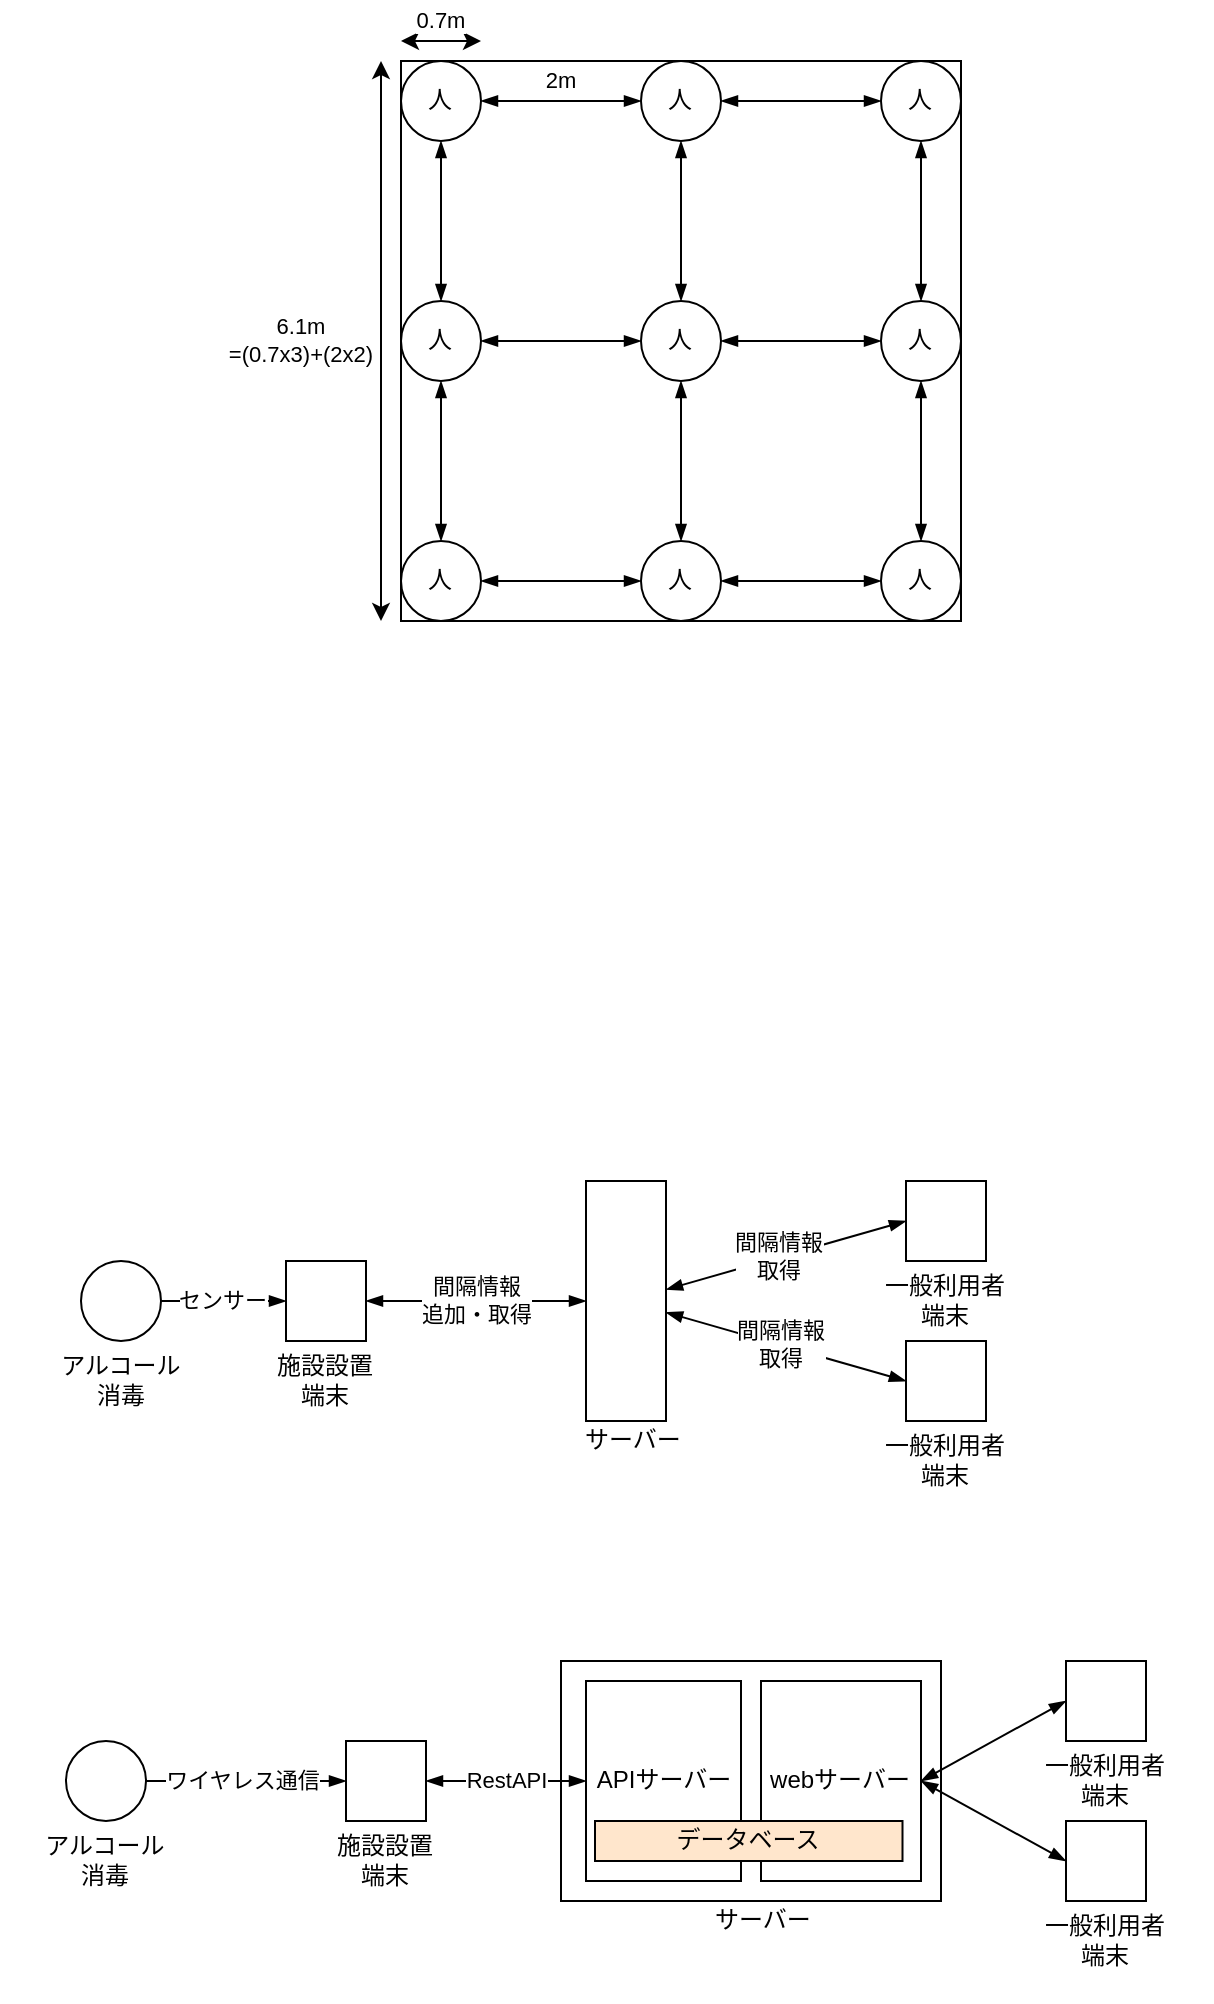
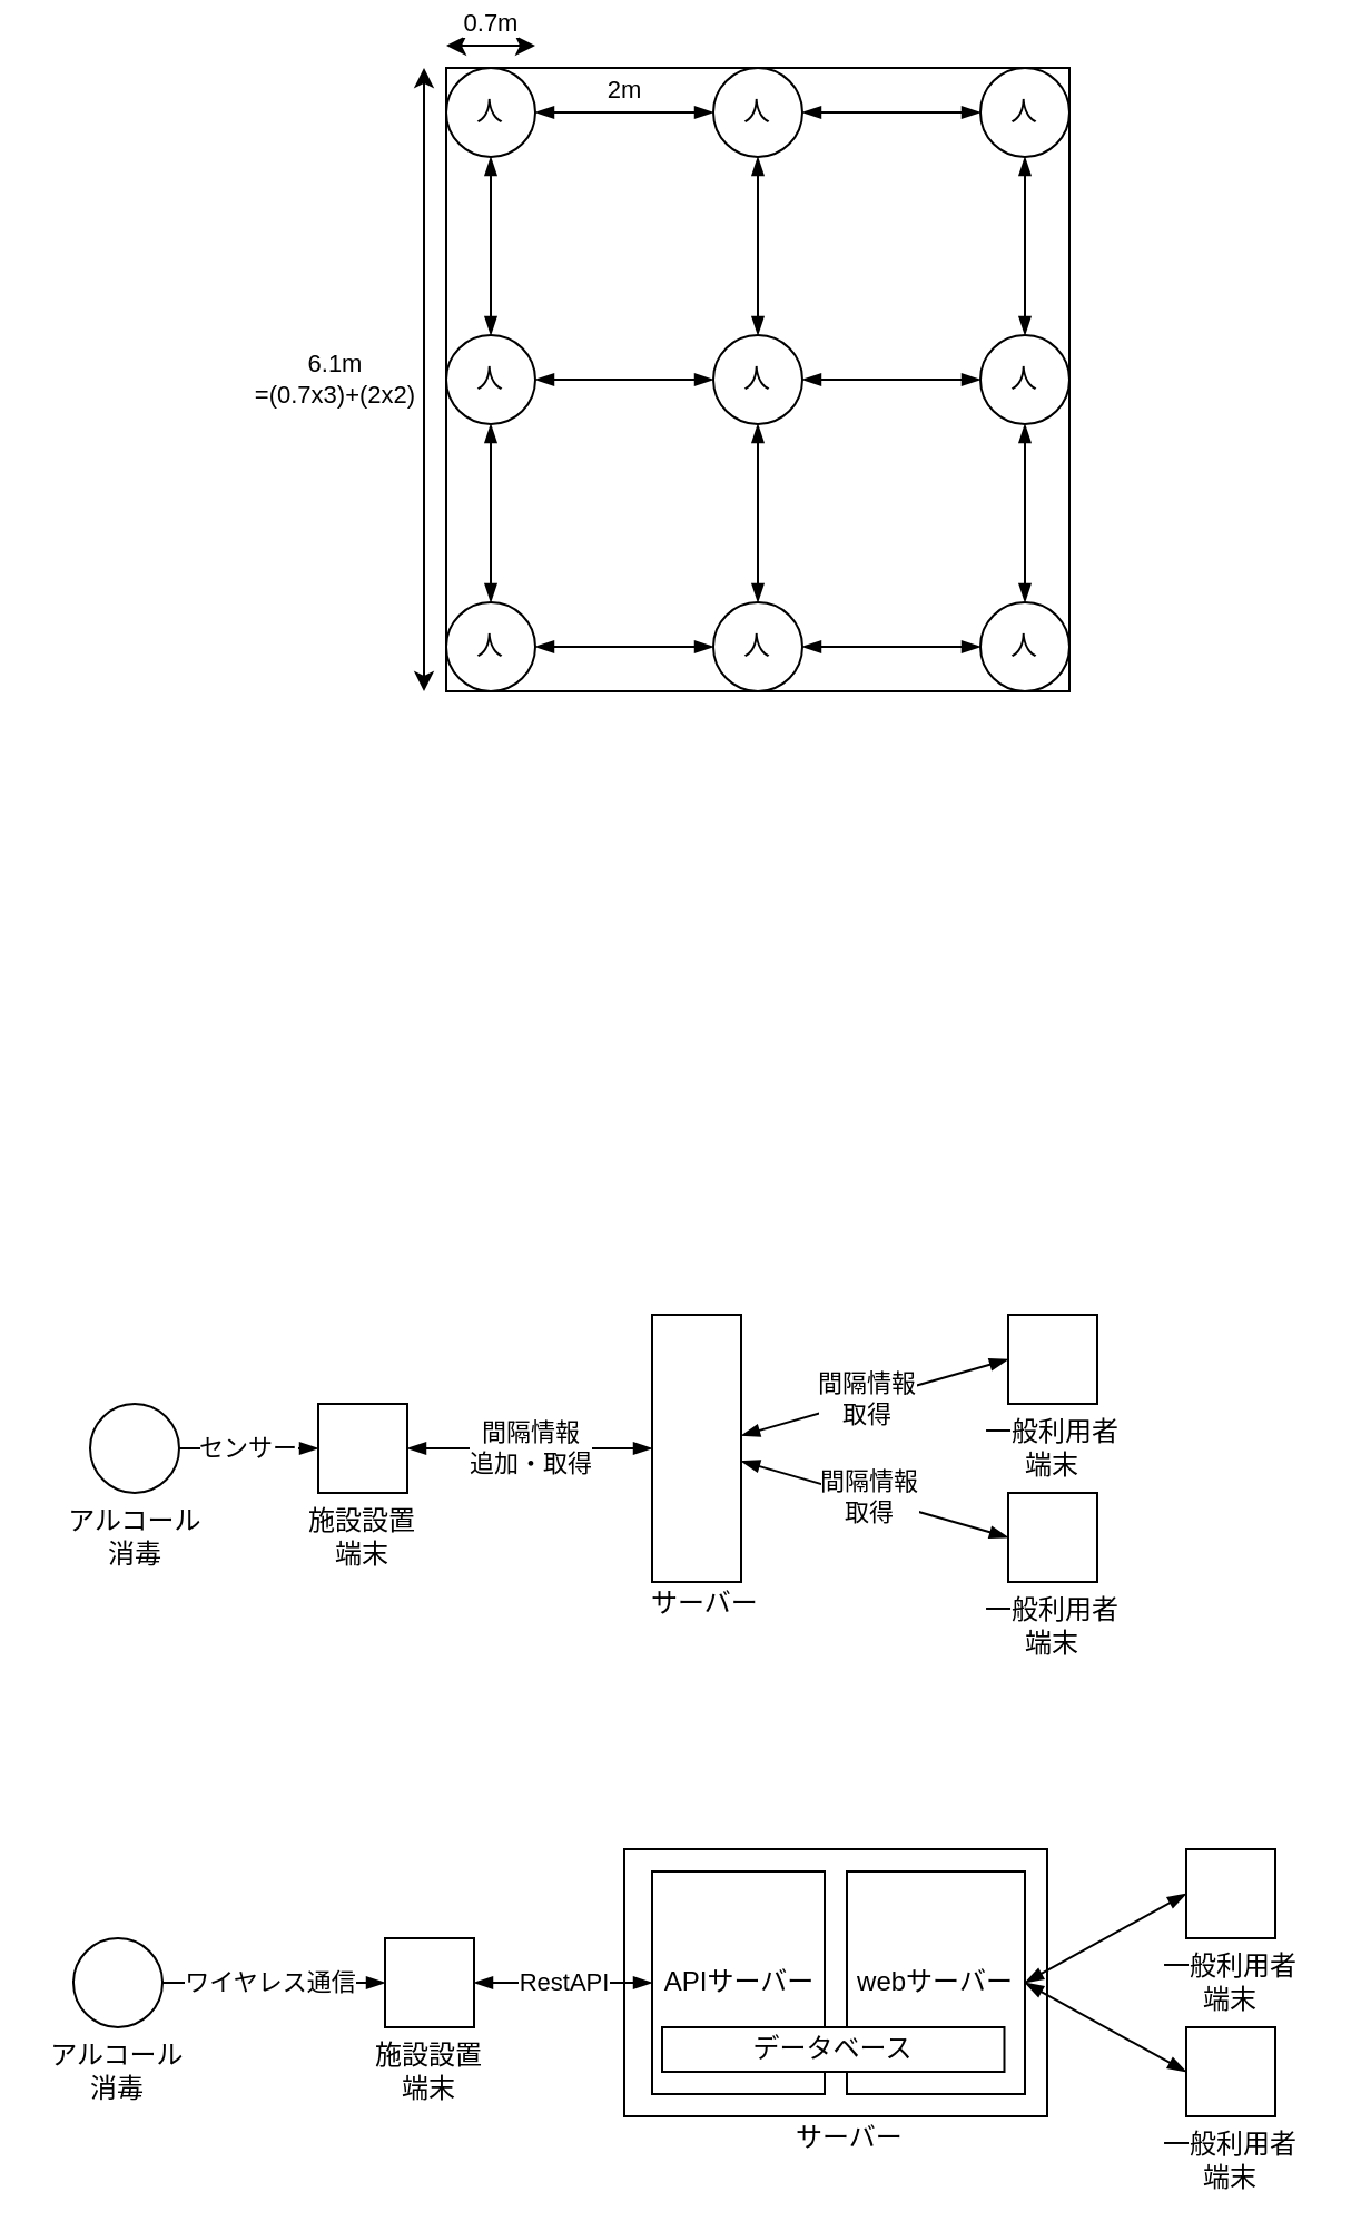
- <mxCell id="59" value="データベース" style="rounded=0;whiteSpace=wrap;html=1;fillColor=#ffe6cc;" vertex="1" parent="1"><mxGeometry x="297" y="910" width="153.75" height="20" as="geometry" /></mxCell>
+ <mxCell id="59" value="データベース" style="rounded=0;whiteSpace=wrap;html=1;" vertex="1" parent="1"><mxGeometry x="297" y="910" width="153.75" height="20" as="geometry" /></mxCell>
